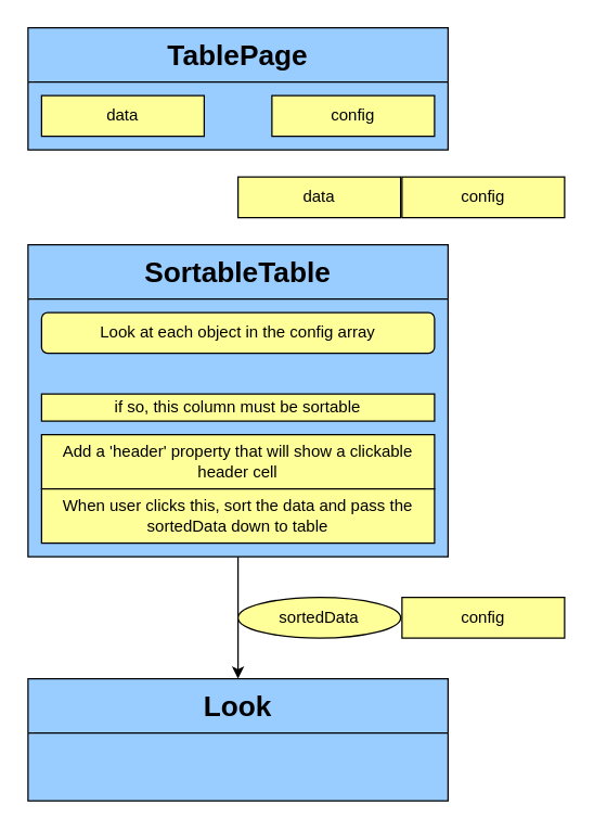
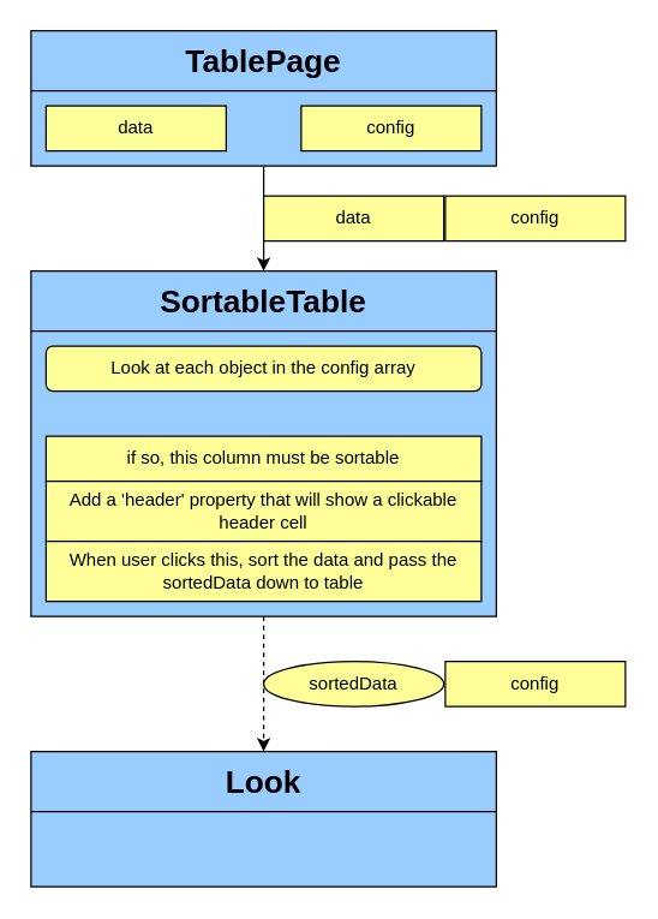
+ <mxCell id="2" style="edgeStyle=none;html=1;entryX=0.5;entryY=0;entryDx=0;entryDy=0;" edge="1" parent="1" source="3" target="7"><mxGeometry relative="1" as="geometry" /></mxCell>
- <mxCell id="9" value="&lt;font color=&quot;#000000&quot;&gt;if so, this column must be sortable&lt;/font&gt;" style="rounded=0;whiteSpace=wrap;html=1;fontFamily=Helvetica;fontSize=12;fontColor=#FFFFFF;fillColor=#FFFF99;" vertex="1" parent="7"><mxGeometry x="10" y="110" width="290" height="20" as="geometry" /></mxCell>
+ <mxCell id="9" value="&lt;font color=&quot;#000000&quot;&gt;if so, this column must be sortable&lt;/font&gt;" style="rounded=0;whiteSpace=wrap;html=1;fontFamily=Helvetica;fontSize=12;fontColor=#FFFFFF;fillColor=#FFFF99;" vertex="1" parent="7"><mxGeometry x="10" y="110" width="290" height="30" as="geometry" /></mxCell>
- <mxCell id="6" style="edgeStyle=none;html=1;entryX=0.5;entryY=0;entryDx=0;entryDy=0;" edge="1" parent="1" source="7" target="14"><mxGeometry relative="1" as="geometry" /></mxCell>
+ <mxCell id="6" style="edgeStyle=none;html=1;entryX=0.5;entryY=0;entryDx=0;entryDy=0;dashed=1;" edge="1" parent="1" source="7" target="14"><mxGeometry relative="1" as="geometry" /></mxCell>
